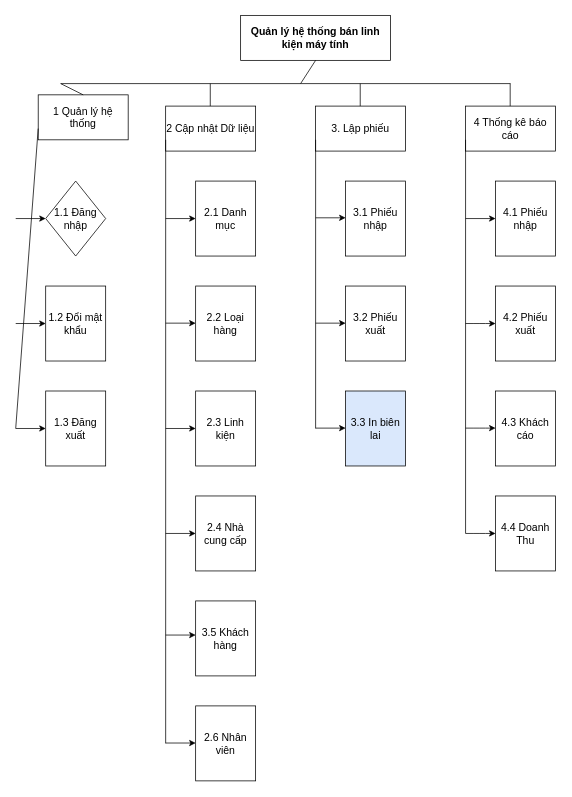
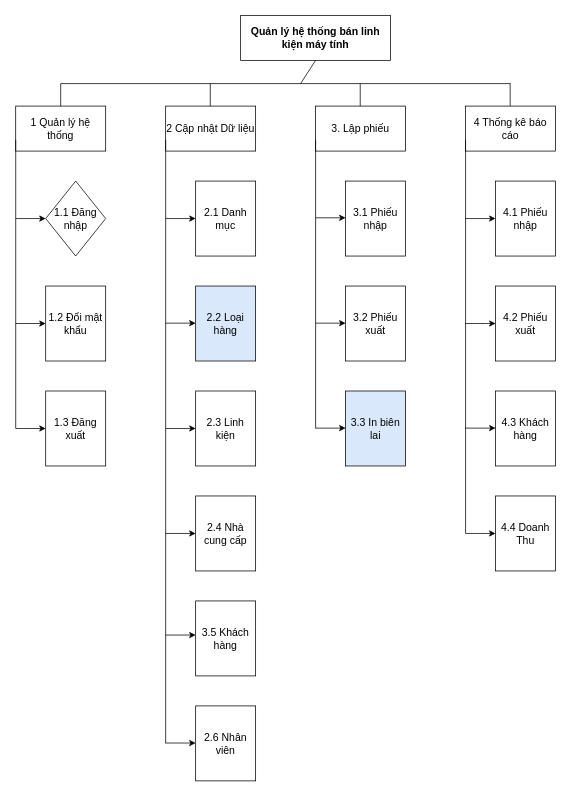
- <mxCell id="3" value="1 Quản lý hệ thống" style="rounded=0;whiteSpace=wrap;html=1;fontSize=14;" parent="1" vertex="1"><mxGeometry x="50" y="126" width="120" height="60" as="geometry" /></mxCell>
+ <mxCell id="3" value="1 Quản lý hệ thống" style="rounded=0;whiteSpace=wrap;html=1;fontSize=14;" parent="1" vertex="1"><mxGeometry x="20" y="141" width="120" height="60" as="geometry" /></mxCell>
- <mxCell id="9" value="2.2 Loại hàng" style="rounded=0;whiteSpace=wrap;html=1;fontSize=14;" parent="1" vertex="1"><mxGeometry x="260" y="381" width="80" height="100" as="geometry" /></mxCell>
+ <mxCell id="9" value="2.2 Loại hàng" style="rounded=0;whiteSpace=wrap;html=1;fontSize=14;fillColor=#dae8fc;" parent="1" vertex="1"><mxGeometry x="260" y="381" width="80" height="100" as="geometry" /></mxCell>
- <mxCell id="34" value="4.3 Khách cáo" style="rounded=0;whiteSpace=wrap;html=1;fontSize=14;" parent="1" vertex="1"><mxGeometry x="660" y="521" width="80" height="100" as="geometry" /></mxCell>
+ <mxCell id="34" value="4.3 Khách hàng" style="rounded=0;whiteSpace=wrap;html=1;fontSize=14;" parent="1" vertex="1"><mxGeometry x="660" y="521" width="80" height="100" as="geometry" /></mxCell>
